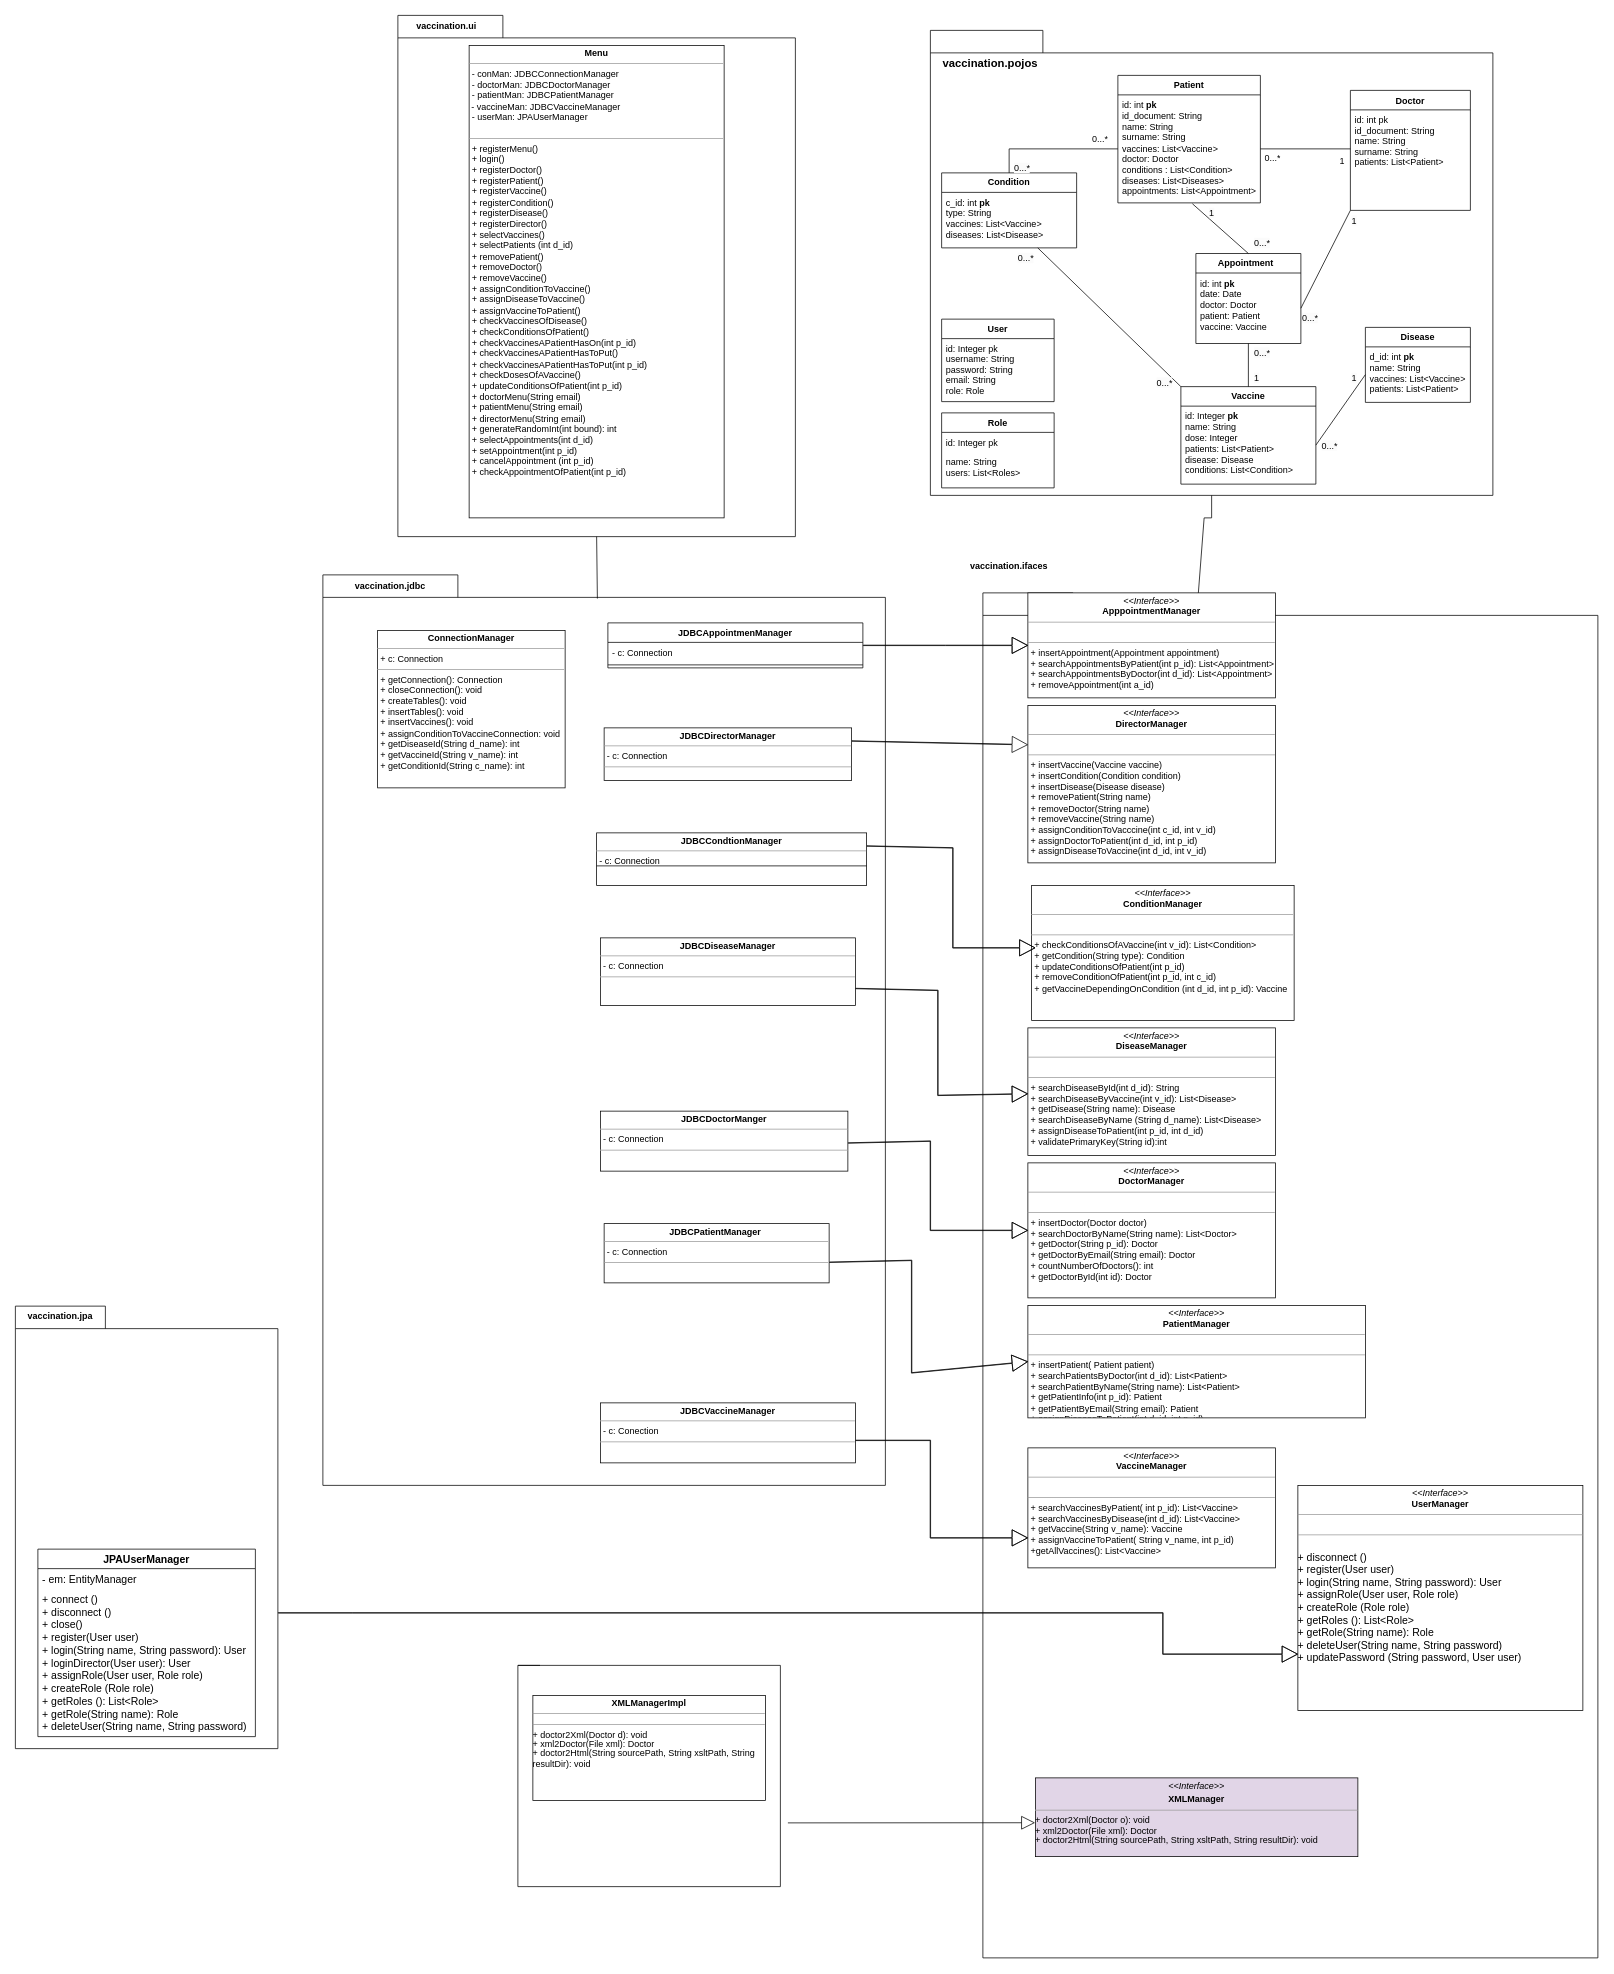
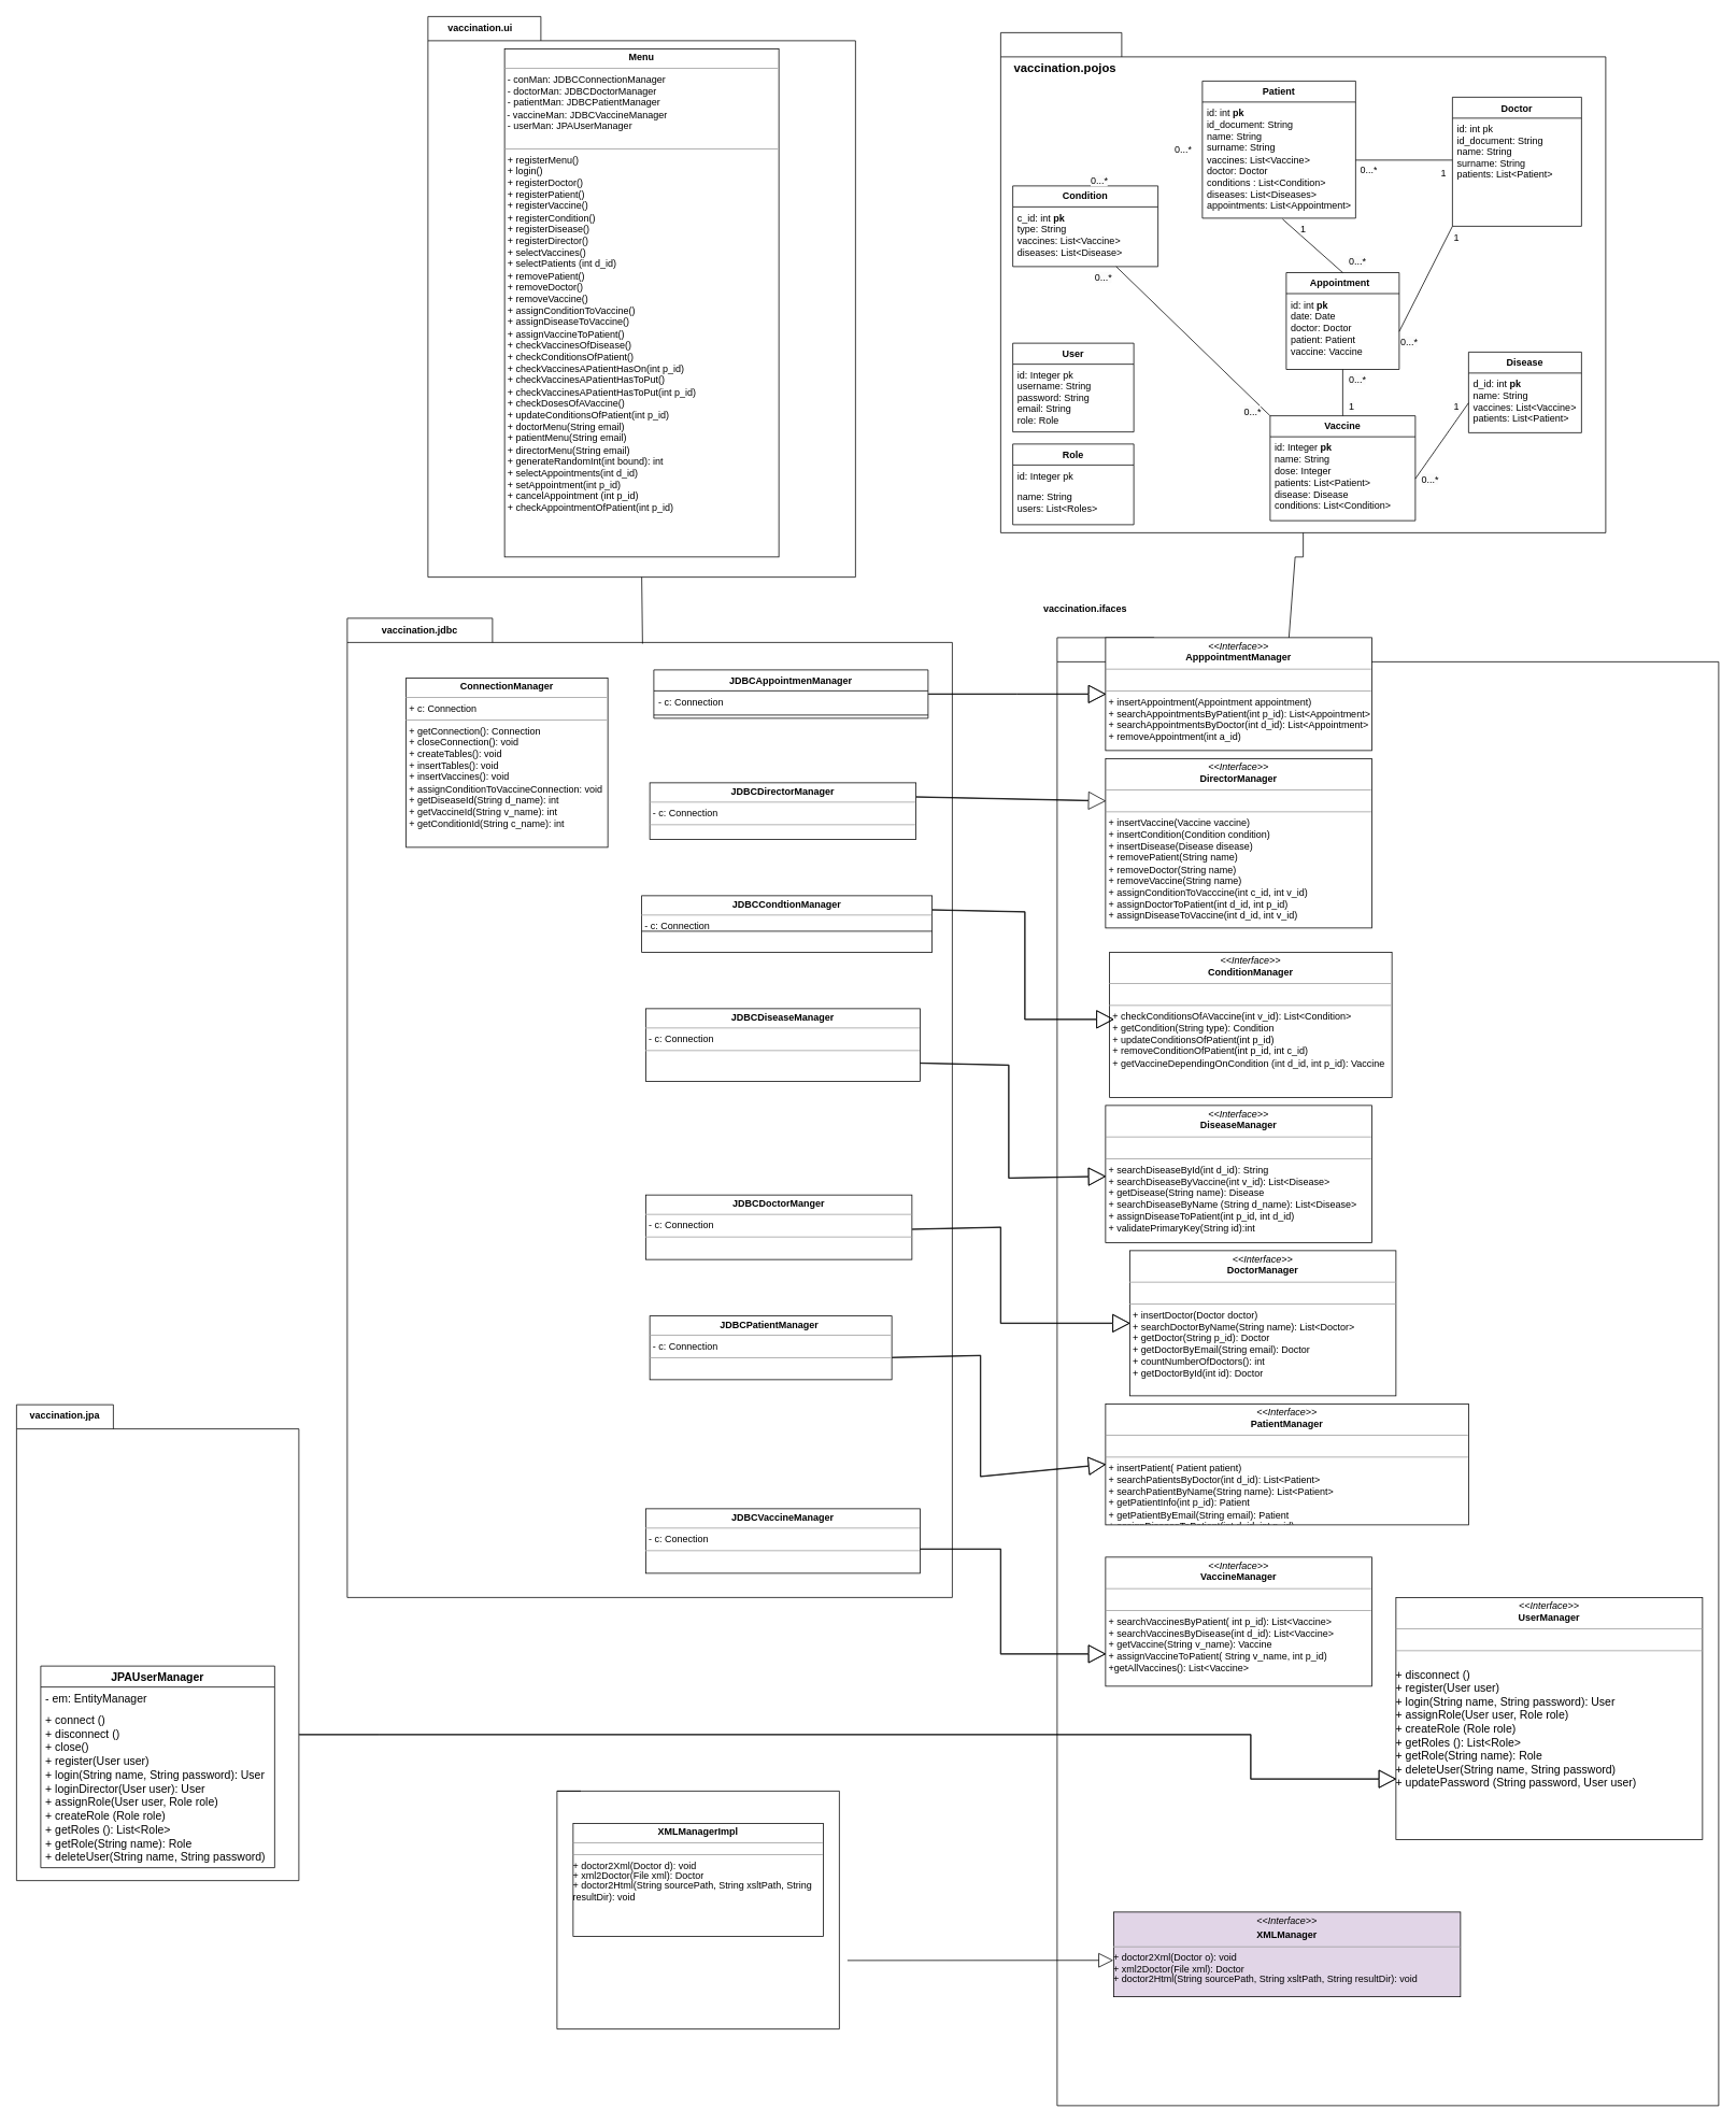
- <mxCell id="64" value="" style="endArrow=none;html=1;rounded=0;entryX=0;entryY=0.5;entryDx=0;entryDy=0;exitX=0.5;exitY=0;exitDx=0;exitDy=0;" parent="1" source="9" target="6" edge="1"><mxGeometry width="50" height="50" relative="1" as="geometry"><mxPoint x="1430" y="270" as="sourcePoint" /><mxPoint x="1480" y="220" as="targetPoint" /><Array as="points"><mxPoint x="1345" y="198" /></Array></mxGeometry></mxCell>
- <mxCell id="51" value="&lt;p style=&quot;margin:0px;margin-top:4px;text-align:center;&quot;&gt;&lt;i&gt;&amp;lt;&amp;lt;Interface&amp;gt;&amp;gt;&lt;/i&gt;&lt;br&gt;&lt;b&gt;DoctorManager&lt;/b&gt;&lt;/p&gt;&lt;hr size=&quot;1&quot;&gt;&lt;p style=&quot;margin:0px;margin-left:4px;&quot;&gt;&lt;br&gt;&lt;/p&gt;&lt;hr size=&quot;1&quot;&gt;&lt;p style=&quot;border-color: var(--border-color); margin: 0px 0px 0px 4px;&quot;&gt;+ insertDoctor(Doctor doctor)&lt;/p&gt;&lt;p style=&quot;border-color: var(--border-color); margin: 0px 0px 0px 4px;&quot;&gt;+ searchDoctorByName(String name): List&amp;lt;Doctor&amp;gt;&lt;/p&gt;&lt;p style=&quot;border-color: var(--border-color); margin: 0px 0px 0px 4px;&quot;&gt;+ getDoctor(String p_id): Doctor&lt;/p&gt;&lt;p style=&quot;border-color: var(--border-color); margin: 0px 0px 0px 4px;&quot;&gt;+ getDoctorByEmail(String email): Doctor&lt;/p&gt;&lt;p style=&quot;border-color: var(--border-color); margin: 0px 0px 0px 4px;&quot;&gt;+ countNumberOfDoctors(): int&lt;/p&gt;&lt;p style=&quot;border-color: var(--border-color); margin: 0px 0px 0px 4px;&quot;&gt;+ getDoctorById(int id): Doctor&lt;/p&gt;&lt;div style=&quot;border-color: var(--border-color); padding: 0px; margin: 0px;&quot;&gt;&lt;br style=&quot;border-color: var(--border-color); padding: 0px; margin: 0px;&quot;&gt;&lt;/div&gt;" style="verticalAlign=top;align=left;overflow=fill;fontSize=12;fontFamily=Helvetica;html=1;" parent="1" vertex="1"><mxGeometry x="1370" y="1550" width="330" height="180" as="geometry" /></mxCell>
+ <mxCell id="51" value="&lt;p style=&quot;margin:0px;margin-top:4px;text-align:center;&quot;&gt;&lt;i&gt;&amp;lt;&amp;lt;Interface&amp;gt;&amp;gt;&lt;/i&gt;&lt;br&gt;&lt;b&gt;DoctorManager&lt;/b&gt;&lt;/p&gt;&lt;hr size=&quot;1&quot;&gt;&lt;p style=&quot;margin:0px;margin-left:4px;&quot;&gt;&lt;br&gt;&lt;/p&gt;&lt;hr size=&quot;1&quot;&gt;&lt;p style=&quot;border-color: var(--border-color); margin: 0px 0px 0px 4px;&quot;&gt;+ insertDoctor(Doctor doctor)&lt;/p&gt;&lt;p style=&quot;border-color: var(--border-color); margin: 0px 0px 0px 4px;&quot;&gt;+ searchDoctorByName(String name): List&amp;lt;Doctor&amp;gt;&lt;/p&gt;&lt;p style=&quot;border-color: var(--border-color); margin: 0px 0px 0px 4px;&quot;&gt;+ getDoctor(String p_id): Doctor&lt;/p&gt;&lt;p style=&quot;border-color: var(--border-color); margin: 0px 0px 0px 4px;&quot;&gt;+ getDoctorByEmail(String email): Doctor&lt;/p&gt;&lt;p style=&quot;border-color: var(--border-color); margin: 0px 0px 0px 4px;&quot;&gt;+ countNumberOfDoctors(): int&lt;/p&gt;&lt;p style=&quot;border-color: var(--border-color); margin: 0px 0px 0px 4px;&quot;&gt;+ getDoctorById(int id): Doctor&lt;/p&gt;&lt;div style=&quot;border-color: var(--border-color); padding: 0px; margin: 0px;&quot;&gt;&lt;br style=&quot;border-color: var(--border-color); padding: 0px; margin: 0px;&quot;&gt;&lt;/div&gt;" style="verticalAlign=top;align=left;overflow=fill;fontSize=12;fontFamily=Helvetica;html=1;" parent="1" vertex="1"><mxGeometry x="1400" y="1550" width="330" height="180" as="geometry" /></mxCell>
